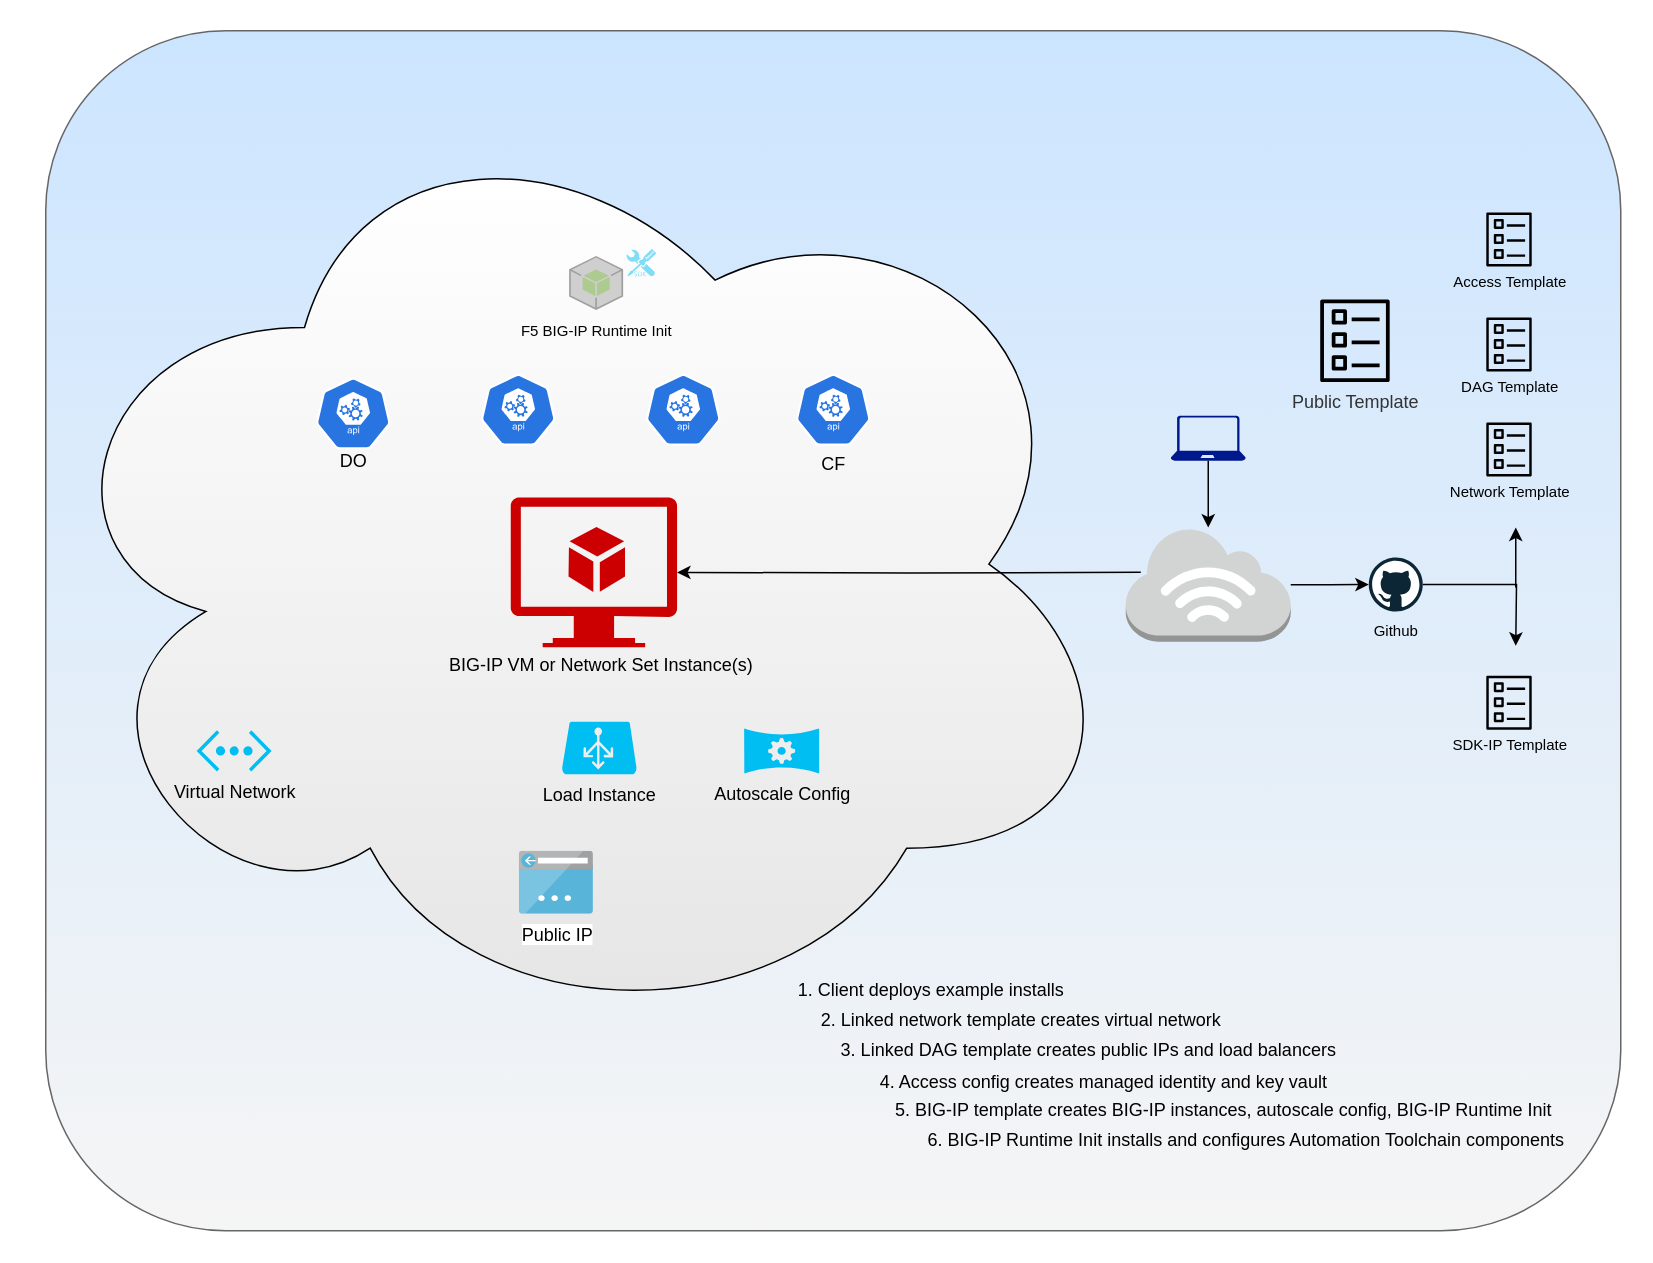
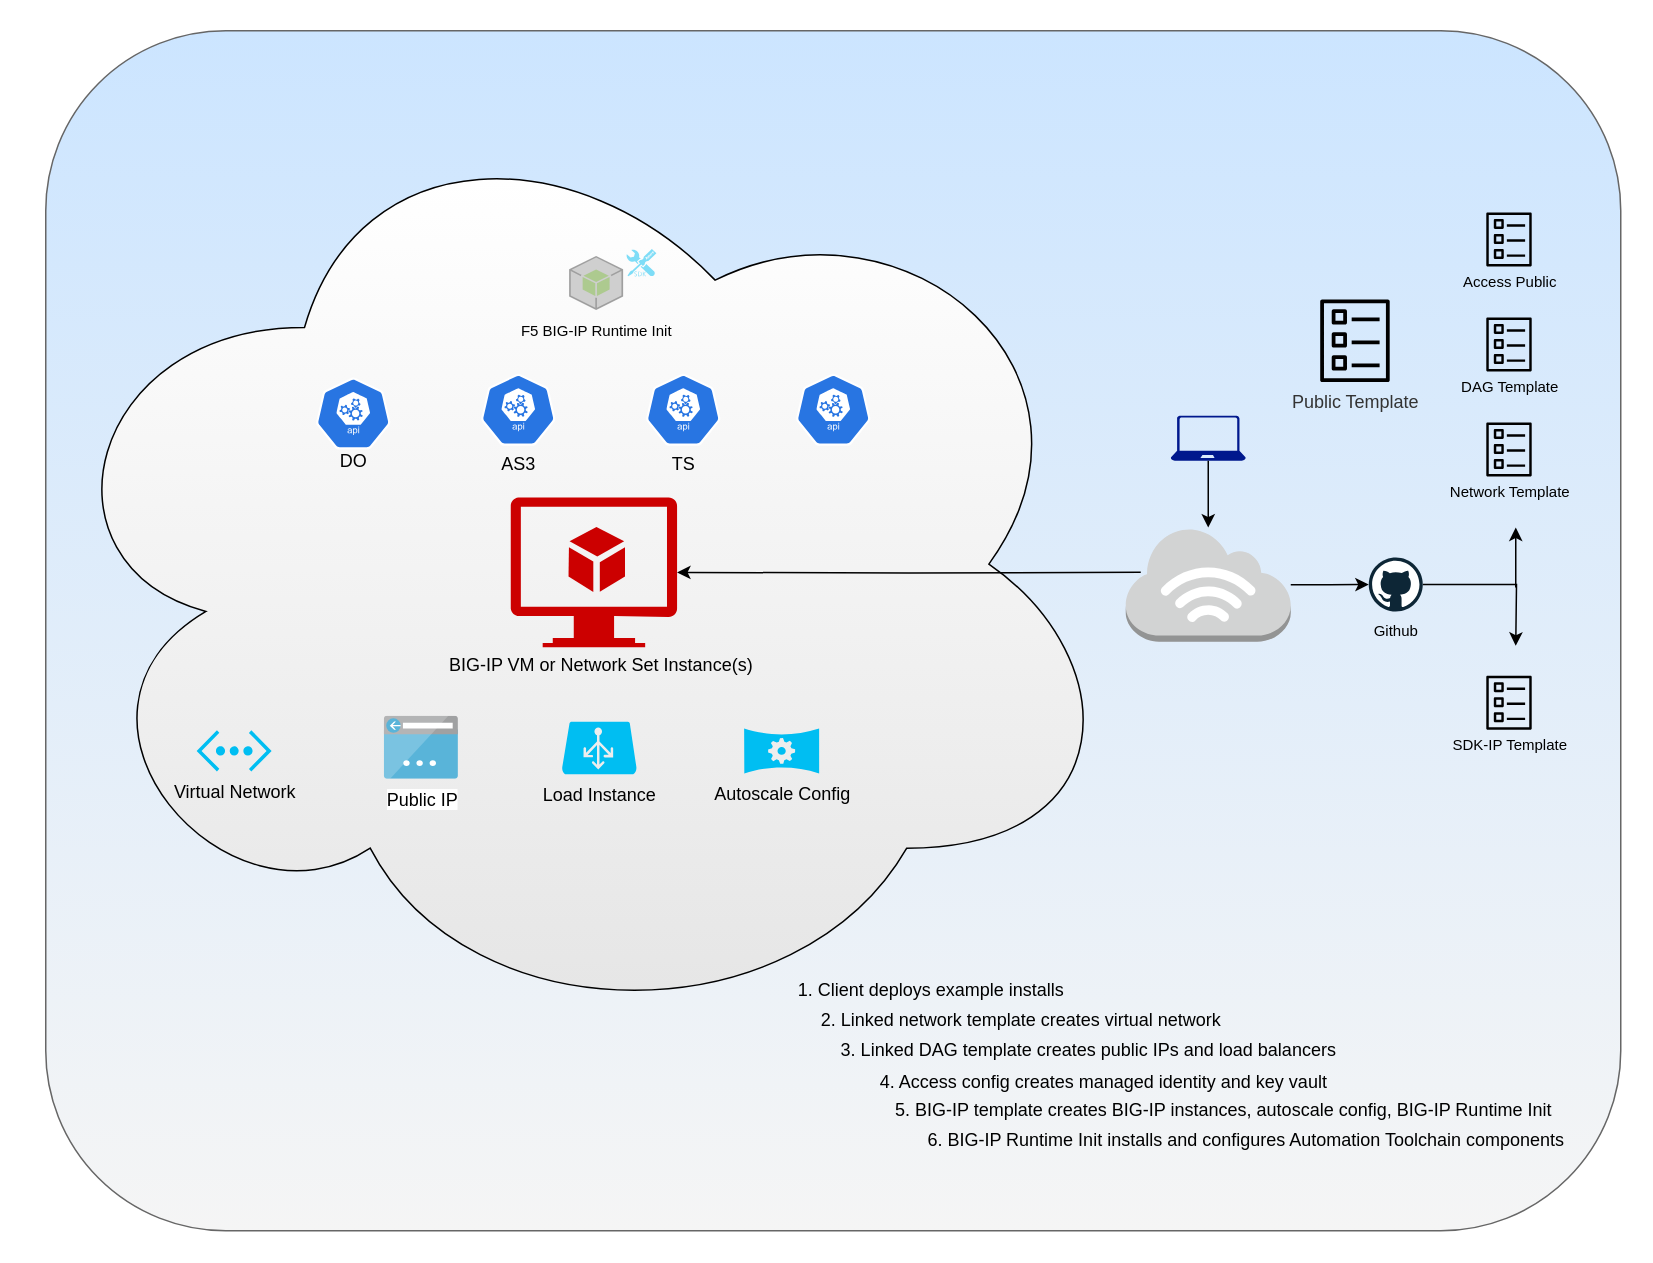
- <mxCell id="53" value="&lt;font style=&quot;font-size: 10px&quot;&gt;Access Template&lt;/font&gt;" style="text;html=1;resizable=0;autosize=1;align=center;verticalAlign=middle;points=[];fillColor=none;strokeColor=none;rounded=0;opacity=50;" parent="51" vertex="1"><mxGeometry x="0.5" y="46" width="90" height="20" as="geometry" /></mxCell>
+ <mxCell id="53" value="&lt;font style=&quot;font-size: 10px&quot;&gt;Access Public&lt;/font&gt;" style="text;html=1;resizable=0;autosize=1;align=center;verticalAlign=middle;points=[];fillColor=none;strokeColor=none;rounded=0;opacity=50;" parent="51" vertex="1"><mxGeometry x="0.5" y="46" width="90" height="20" as="geometry" /></mxCell>
+ <mxCell id="25" value="AS3" style="text;html=1;resizable=0;autosize=1;align=center;verticalAlign=middle;points=[];fillColor=none;strokeColor=none;rounded=0;" parent="20" vertex="1"><mxGeometry x="115" y="50.5" width="40" height="20" as="geometry" /></mxCell>
+ <mxCell id="26" value="TS" style="text;html=1;resizable=0;autosize=1;align=center;verticalAlign=middle;points=[];fillColor=none;strokeColor=none;rounded=0;" parent="20" vertex="1"><mxGeometry x="230" y="50.5" width="30" height="20" as="geometry" /></mxCell>
- <mxCell id="28" value="CF" style="text;html=1;resizable=0;autosize=1;align=center;verticalAlign=middle;points=[];fillColor=none;strokeColor=none;rounded=0;" parent="20" vertex="1"><mxGeometry x="330" y="50.5" width="30" height="20" as="geometry" /></mxCell>
- <mxCell id="50" value="Public IP" style="aspect=fixed;html=1;points=[];align=center;image;fontSize=12;image=img/lib/mscae/App_Service_IPAddress.svg;" parent="1" vertex="1"><mxGeometry x="345.59" y="567.12" width="50" height="42" as="geometry" /></mxCell>
+ <mxCell id="50" value="Public IP" style="aspect=fixed;html=1;points=[];align=center;image;fontSize=12;image=img/lib/mscae/App_Service_IPAddress.svg;" parent="1" vertex="1"><mxGeometry x="255.59" y="477.12" width="50" height="42" as="geometry" /></mxCell>
